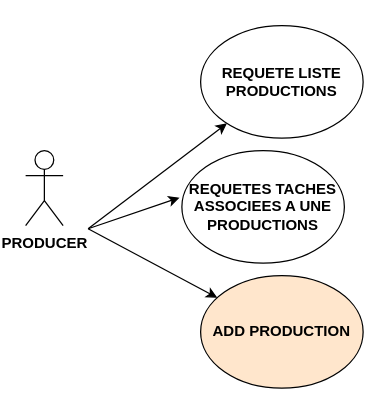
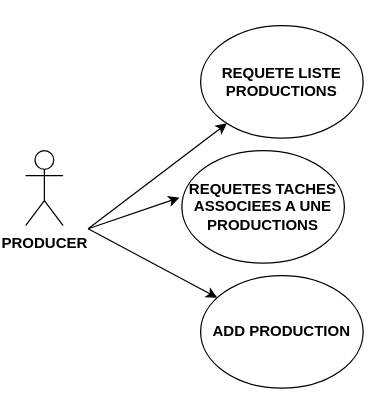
- <mxCell id="6" value="ADD PRODUCTION" style="ellipse;whiteSpace=wrap;html=1;fontStyle=1;fillColor=#ffe6cc;" vertex="1" parent="1"><mxGeometry x="160" y="220" width="130" height="90" as="geometry" /></mxCell>
+ <mxCell id="6" value="ADD PRODUCTION" style="ellipse;whiteSpace=wrap;html=1;fontStyle=1" vertex="1" parent="1"><mxGeometry x="160" y="220" width="130" height="90" as="geometry" /></mxCell>
